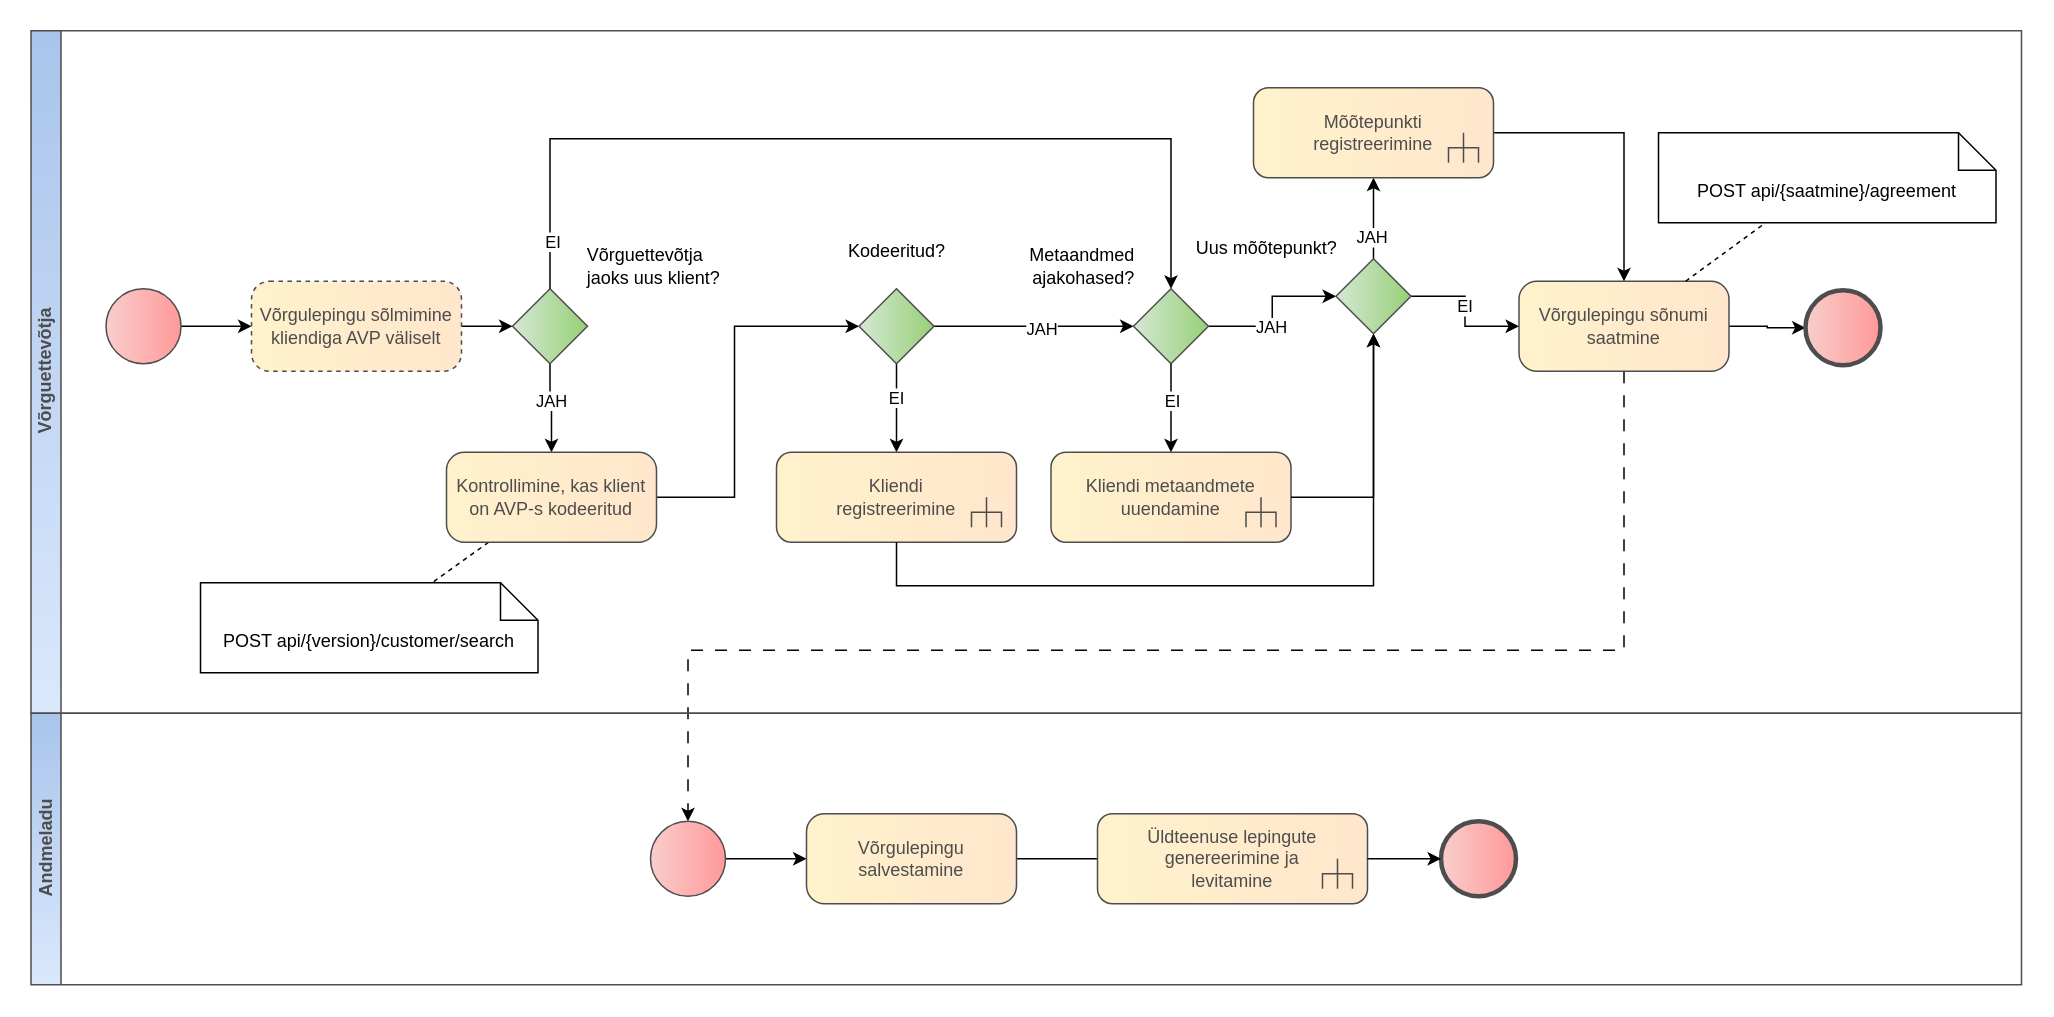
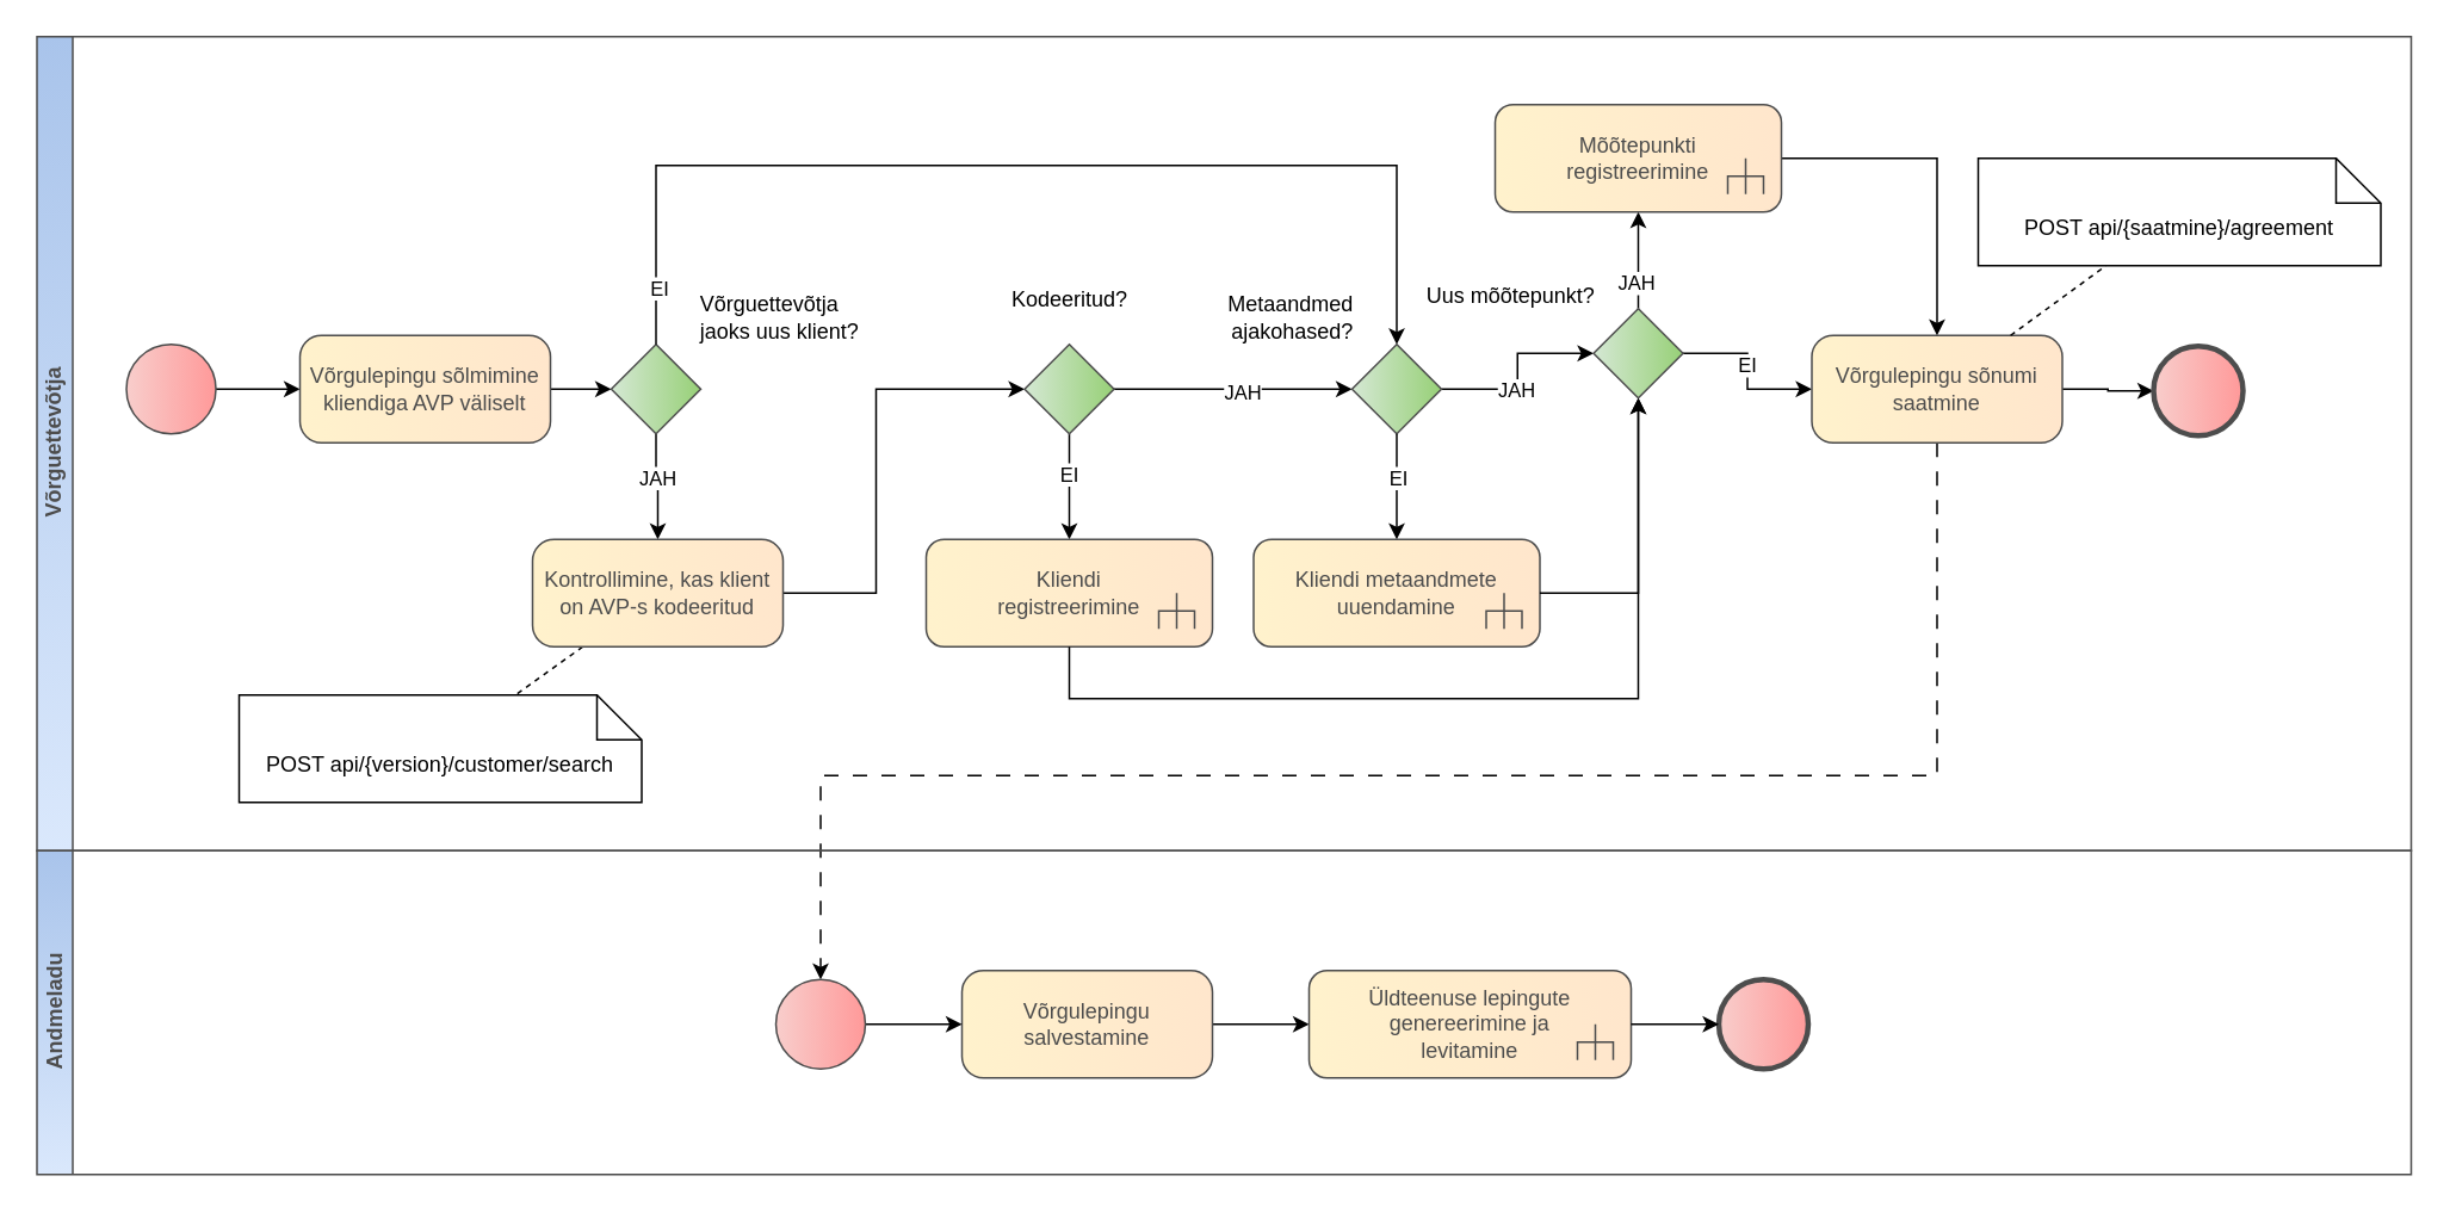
- <mxCell id="5" value="Võrgulepingu sõlmimine kliendiga AVP väliselt" style="rounded=1;whiteSpace=wrap;html=1;arcSize=20;fillColor=#fff2cc;strokeColor=#4D4D4D;shadow=0;fontColor=#4D4D4D;gradientColor=#FFE6CC;gradientDirection=east;glass=0;collapsible=0;backgroundOutline=0;enumerate=0;labelBackgroundColor=none;labelBorderColor=none;strokeWidth=1;dashed=1;" parent="1" vertex="1"><mxGeometry x="167" y="187" width="140" height="60" as="geometry"><mxRectangle x="340" y="420" width="90" height="30" as="alternateBounds" /></mxGeometry></mxCell>
+ <mxCell id="5" value="Võrgulepingu sõlmimine kliendiga AVP väliselt" style="rounded=1;whiteSpace=wrap;html=1;arcSize=20;fillColor=#fff2cc;strokeColor=#4D4D4D;shadow=0;fontColor=#4D4D4D;gradientColor=#FFE6CC;gradientDirection=east;glass=0;collapsible=0;backgroundOutline=0;enumerate=0;labelBackgroundColor=none;labelBorderColor=none;strokeWidth=1;" parent="1" vertex="1"><mxGeometry x="167" y="187" width="140" height="60" as="geometry"><mxRectangle x="340" y="420" width="90" height="30" as="alternateBounds" /></mxGeometry></mxCell>
- <mxCell id="44" style="edgeStyle=orthogonalEdgeStyle;rounded=0;orthogonalLoop=1;jettySize=auto;html=1;entryX=0;entryY=0.5;entryDx=0;entryDy=0;entryPerimeter=0;endArrow=none;" parent="1" source="45" target="48" edge="1"><mxGeometry relative="1" as="geometry"><mxPoint x="721" y="572" as="targetPoint" /></mxGeometry></mxCell>
+ <mxCell id="44" style="edgeStyle=orthogonalEdgeStyle;rounded=0;orthogonalLoop=1;jettySize=auto;html=1;entryX=0;entryY=0.5;entryDx=0;entryDy=0;entryPerimeter=0;" parent="1" source="45" target="48" edge="1"><mxGeometry relative="1" as="geometry"><mxPoint x="721" y="572" as="targetPoint" /></mxGeometry></mxCell>
